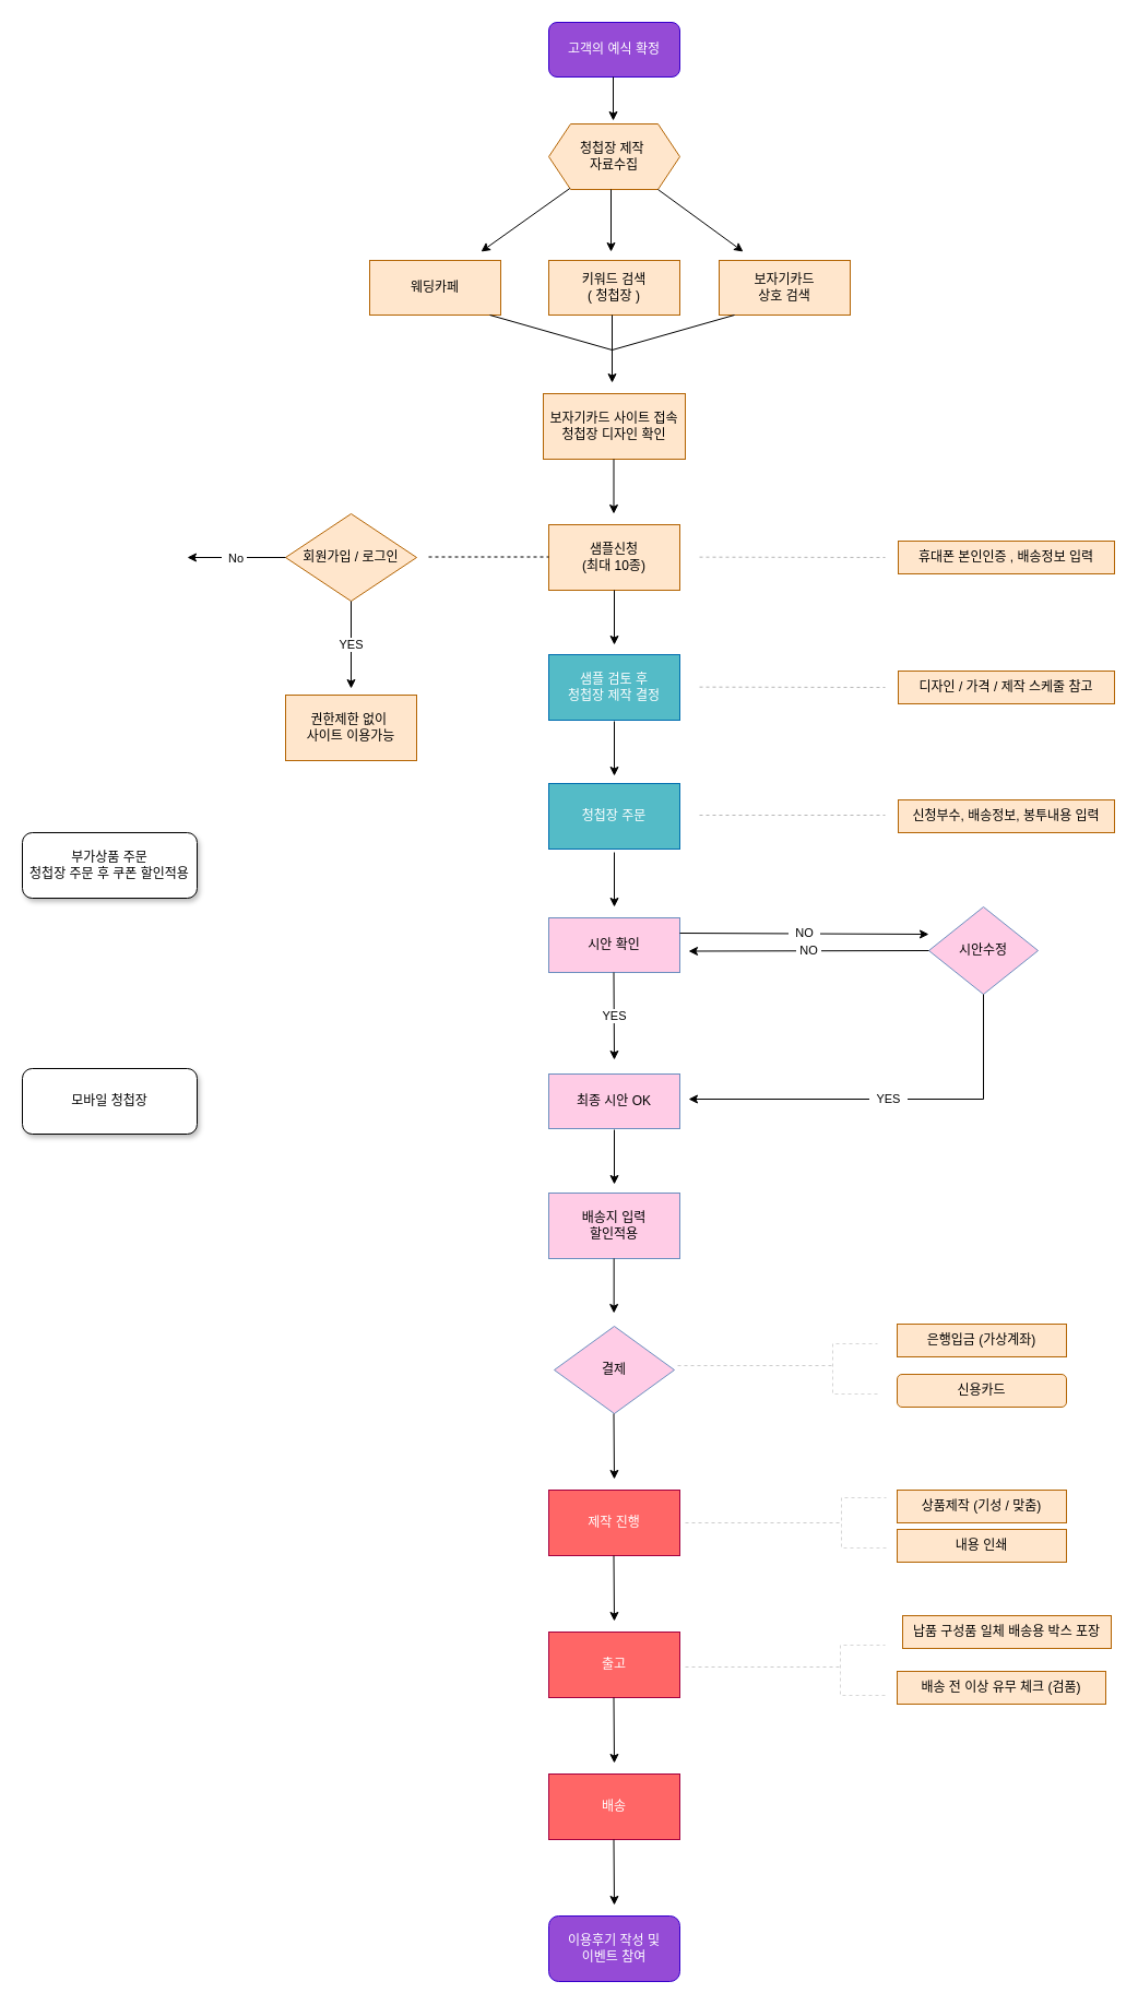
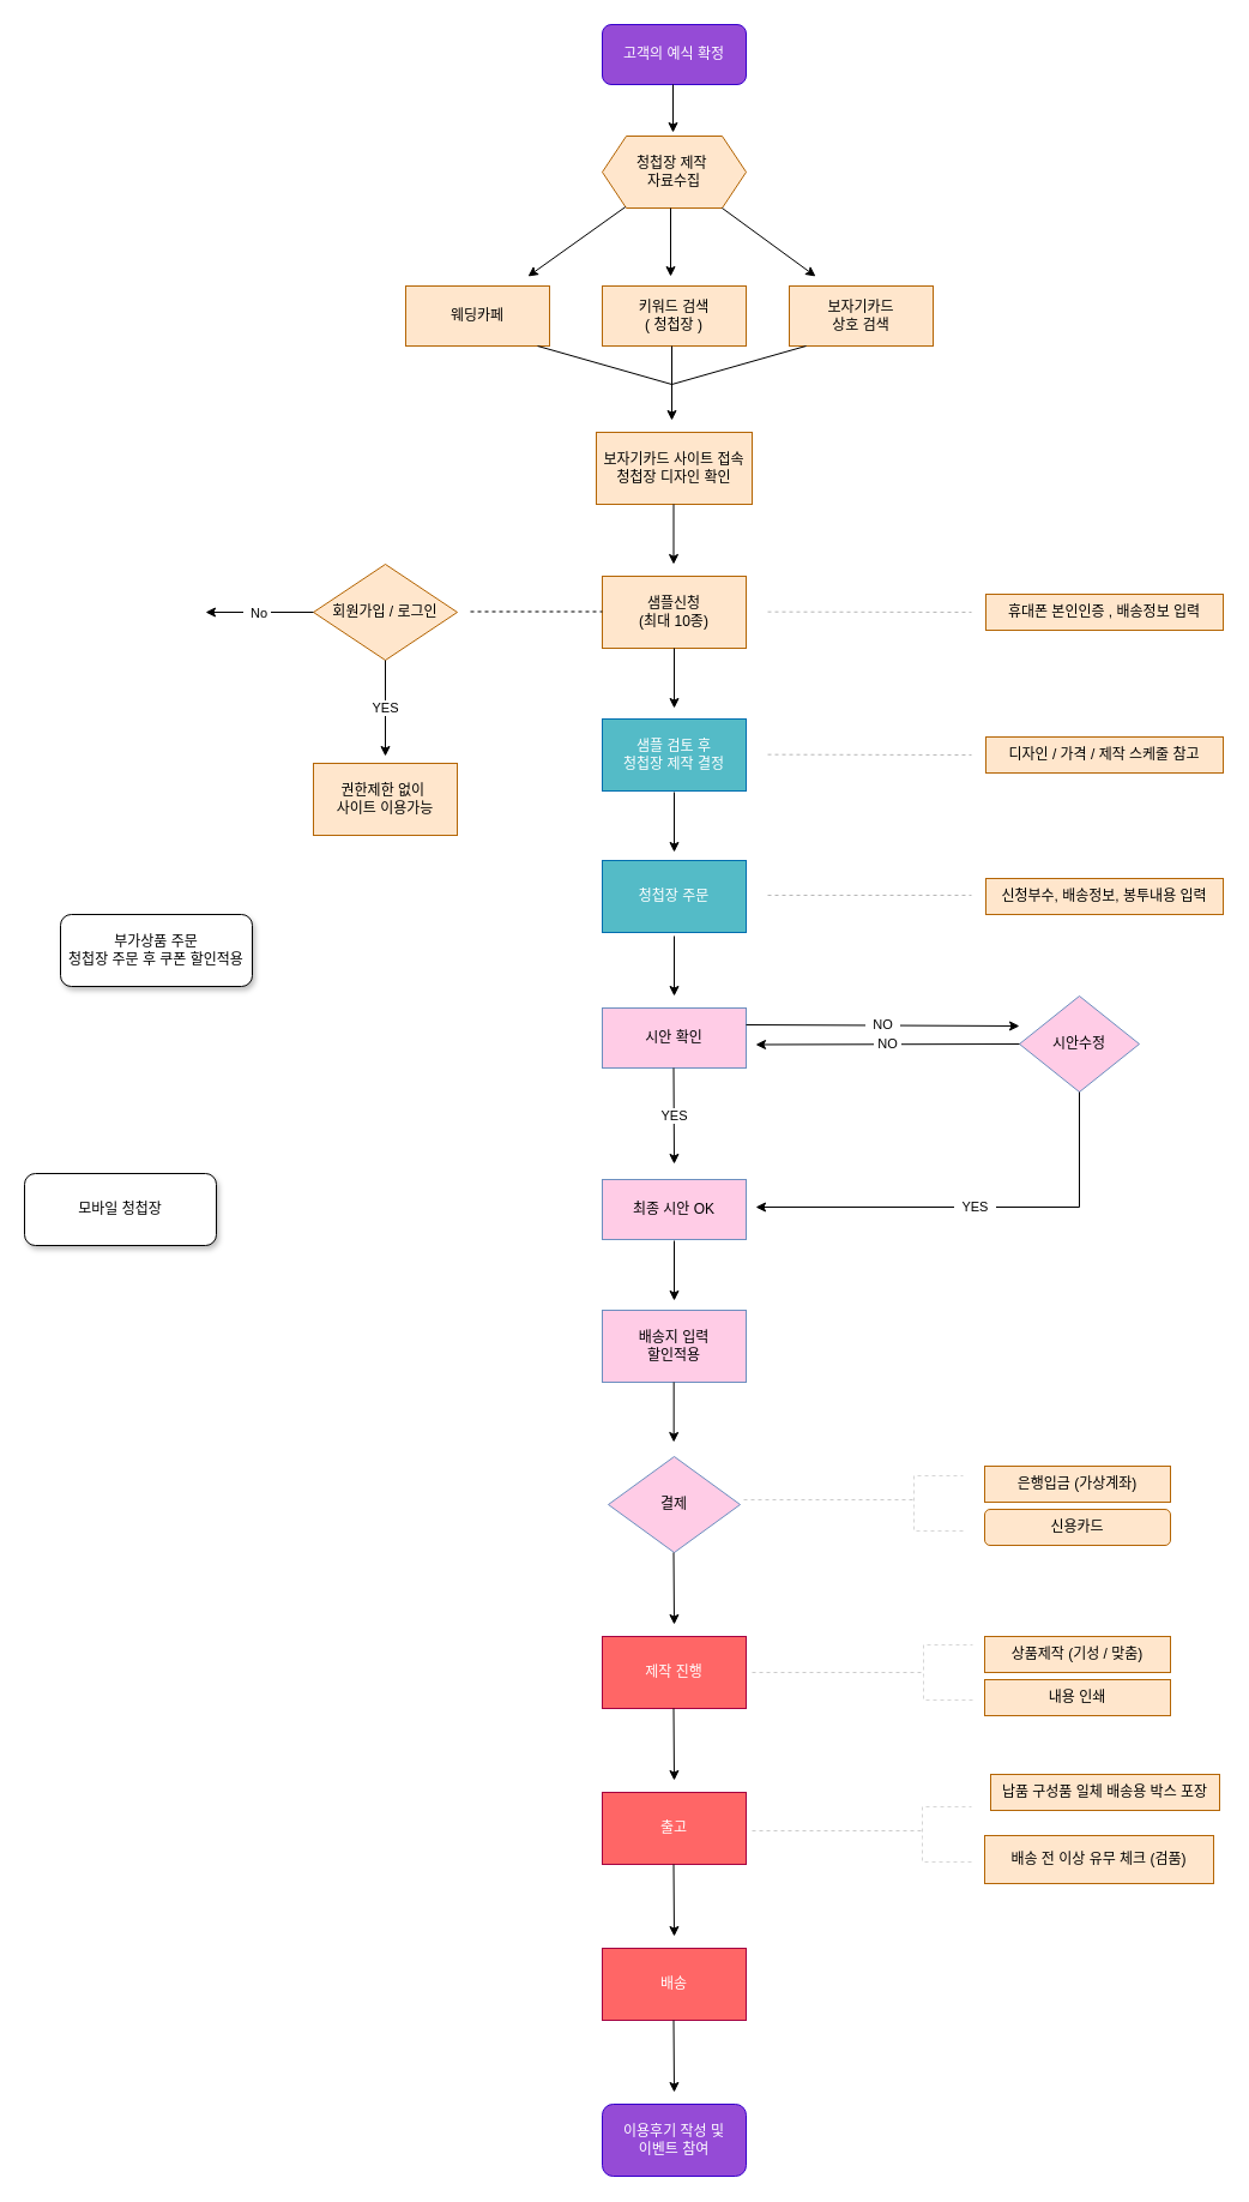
- <mxCell id="56" value="부가상품 주문&lt;br&gt;청첩장 주문 후 쿠폰 할인적용" style="rounded=1;whiteSpace=wrap;html=1;shadow=1;glass=0;" parent="1" vertex="1"><mxGeometry x="20" y="762" width="160" height="60" as="geometry" /></mxCell>
+ <mxCell id="56" value="부가상품 주문&lt;br&gt;청첩장 주문 후 쿠폰 할인적용" style="rounded=1;whiteSpace=wrap;html=1;shadow=1;glass=0;" parent="1" vertex="1"><mxGeometry x="50" y="762" width="160" height="60" as="geometry" /></mxCell>
- <mxCell id="21" value="은행입금 (가상계좌)" style="rounded=0;whiteSpace=wrap;html=1;fillColor=#FFE6CC;strokeColor=#b46504;" parent="1" vertex="1"><mxGeometry x="821" y="1212" width="155" height="30" as="geometry" /></mxCell>
+ <mxCell id="21" value="은행입금 (가상계좌)" style="rounded=0;whiteSpace=wrap;html=1;fillColor=#FFE6CC;strokeColor=#b46504;" parent="1" vertex="1"><mxGeometry x="821" y="1222" width="155" height="30" as="geometry" /></mxCell>
- <mxCell id="60" value="배송 전 이상 유무 체크 (검품)" style="rounded=0;whiteSpace=wrap;html=1;fillColor=#FFE6CC;strokeColor=#b46504;" parent="1" vertex="1"><mxGeometry x="821" y="1530" width="191" height="30" as="geometry" /></mxCell>
+ <mxCell id="60" value="배송 전 이상 유무 체크 (검품)" style="rounded=0;whiteSpace=wrap;html=1;fillColor=#FFE6CC;strokeColor=#b46504;" parent="1" vertex="1"><mxGeometry x="821" y="1530" width="191" height="40" as="geometry" /></mxCell>
